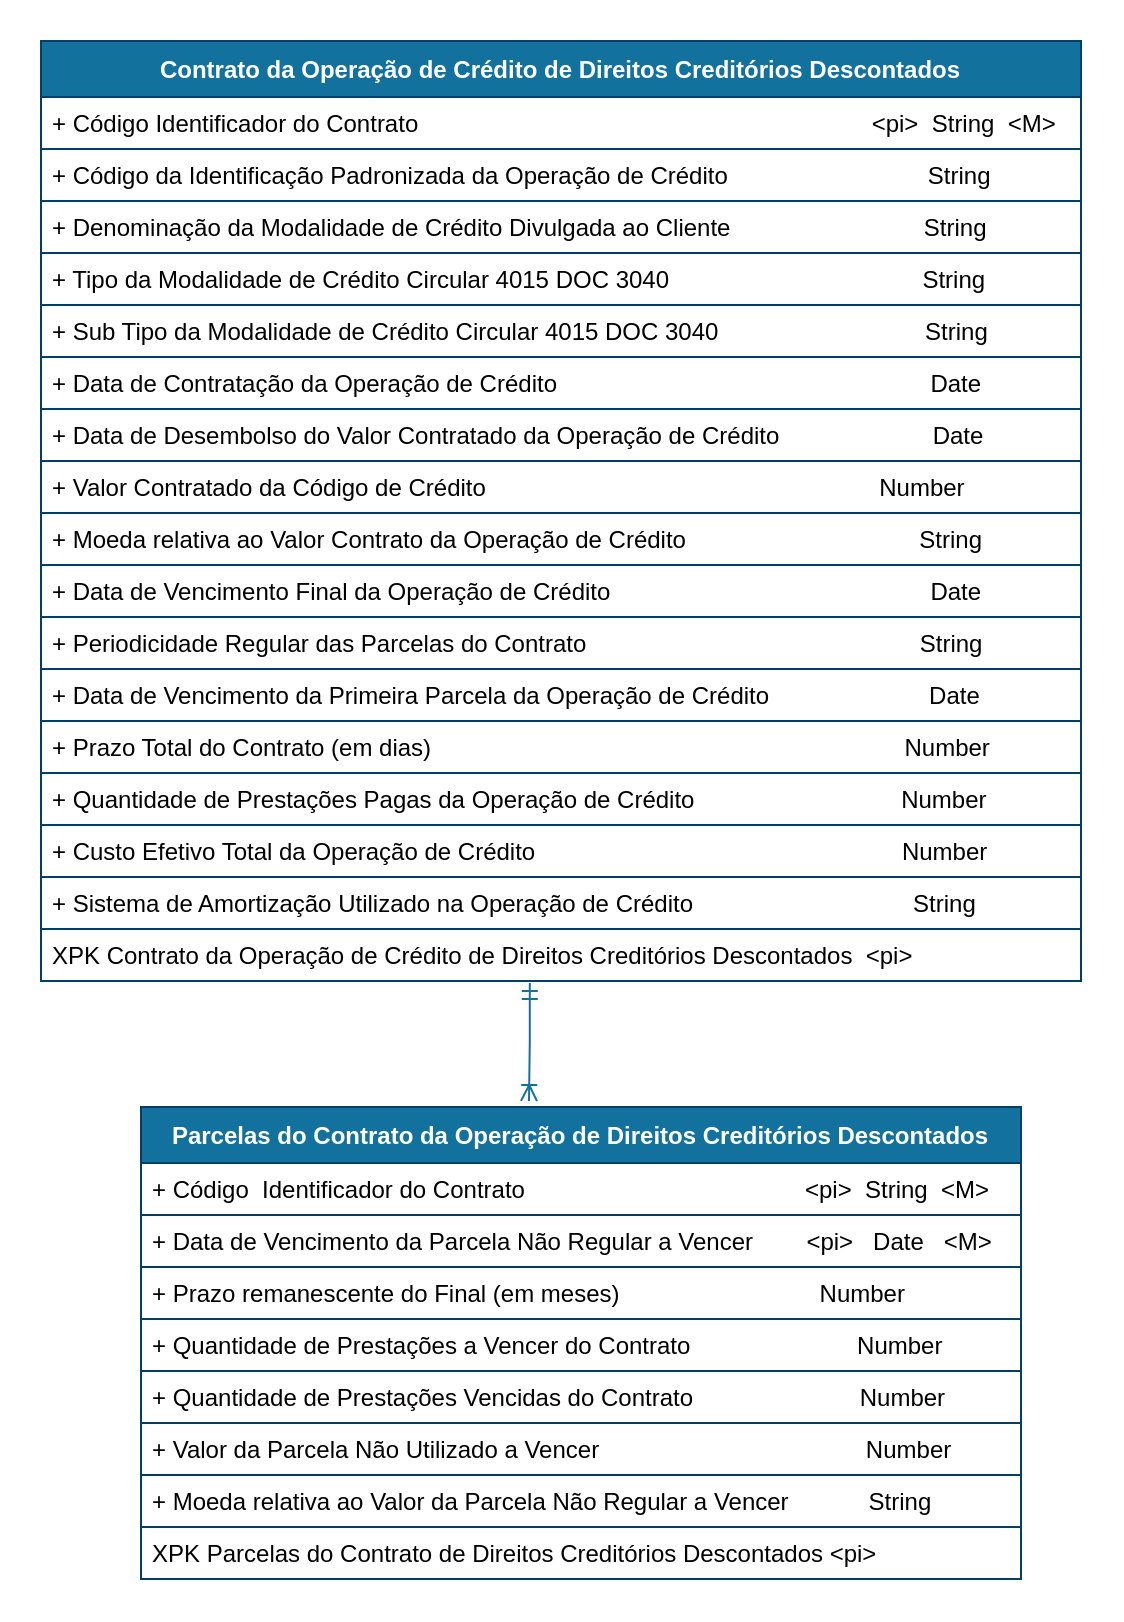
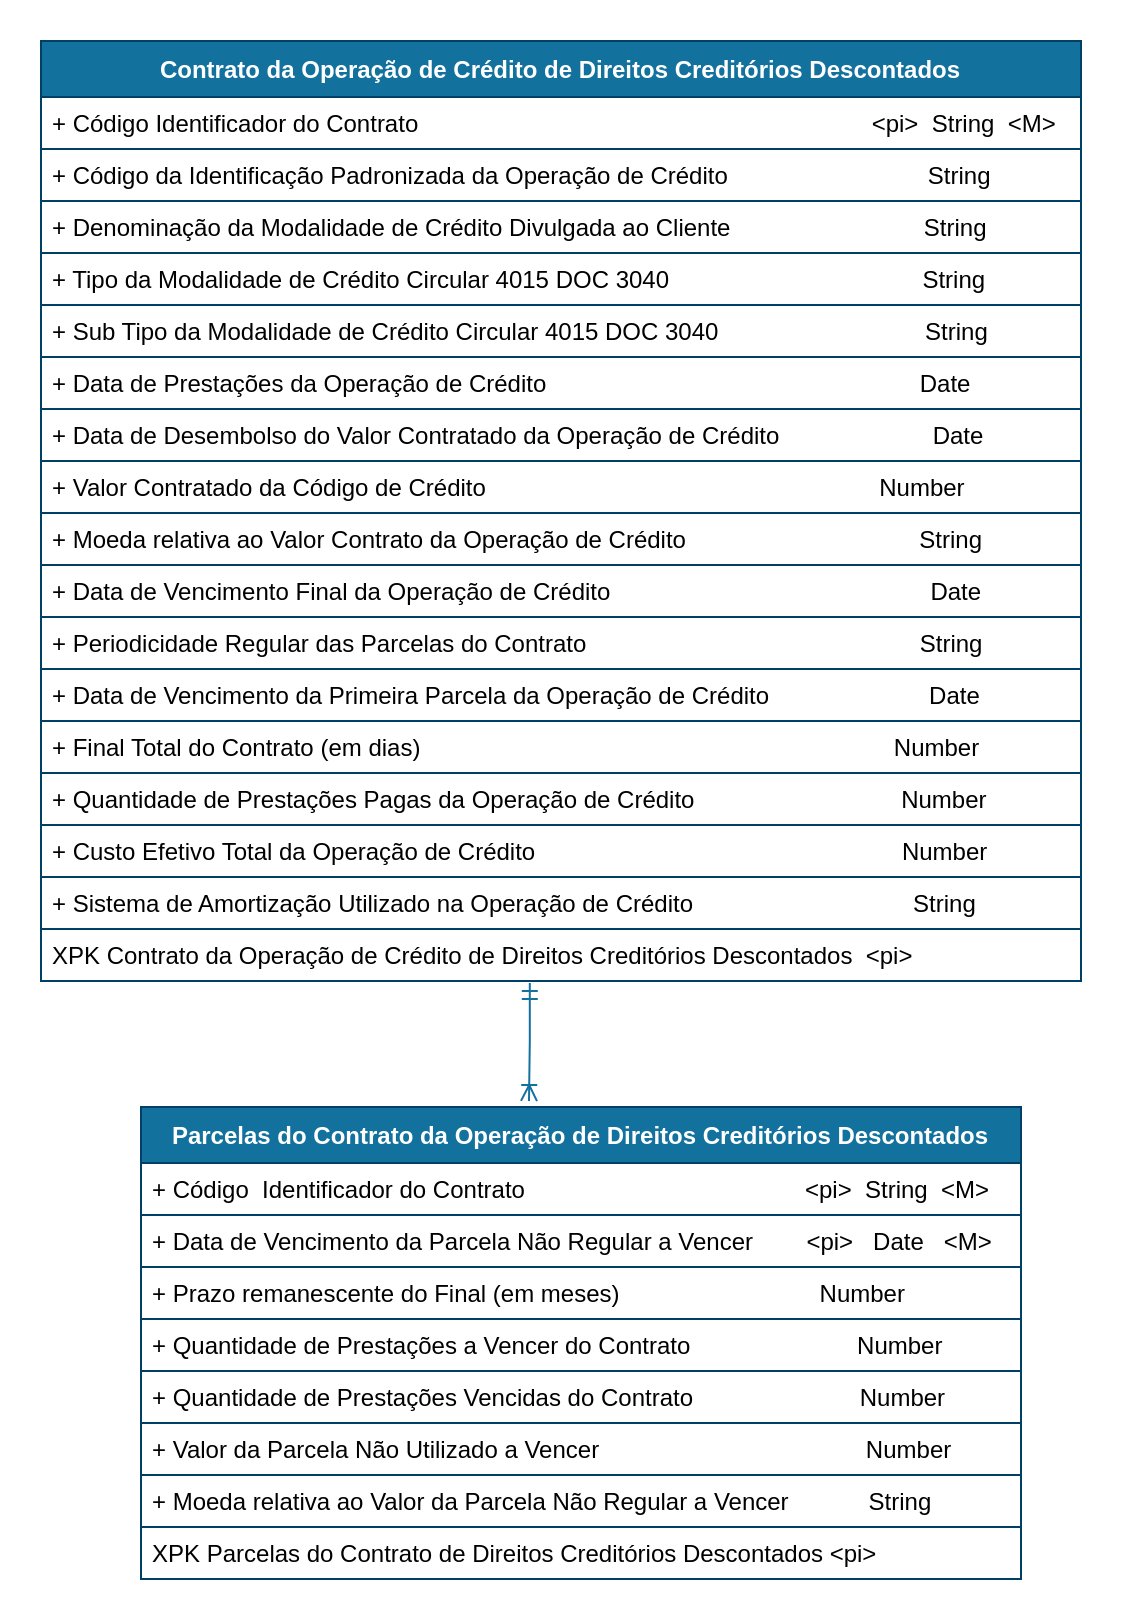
- <mxCell id="18" value="+ Data de Contratação da Operação de Crédito                                                        Date" style="text;fillColor=none;align=left;verticalAlign=top;spacingLeft=4;spacingRight=4;overflow=hidden;rotatable=0;points=[[0,0.5],[1,0.5]];portConstraint=eastwest;strokeColor=#003F66;" vertex="1" parent="12"><mxGeometry y="158" width="520" height="26" as="geometry" /></mxCell>
+ <mxCell id="18" value="+ Data de Prestações da Operação de Crédito                                                        Date" style="text;fillColor=none;align=left;verticalAlign=top;spacingLeft=4;spacingRight=4;overflow=hidden;rotatable=0;points=[[0,0.5],[1,0.5]];portConstraint=eastwest;strokeColor=#003F66;" vertex="1" parent="12"><mxGeometry y="158" width="520" height="26" as="geometry" /></mxCell>
- <mxCell id="25" value="+ Prazo Total do Contrato (em dias)                                                                       Number  " style="text;fillColor=none;align=left;verticalAlign=top;spacingLeft=4;spacingRight=4;overflow=hidden;rotatable=0;points=[[0,0.5],[1,0.5]];portConstraint=eastwest;strokeColor=#003F66;" vertex="1" parent="12"><mxGeometry y="340" width="520" height="26" as="geometry" /></mxCell>
+ <mxCell id="25" value="+ Final Total do Contrato (em dias)                                                                       Number  " style="text;fillColor=none;align=left;verticalAlign=top;spacingLeft=4;spacingRight=4;overflow=hidden;rotatable=0;points=[[0,0.5],[1,0.5]];portConstraint=eastwest;strokeColor=#003F66;" vertex="1" parent="12"><mxGeometry y="340" width="520" height="26" as="geometry" /></mxCell>
